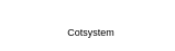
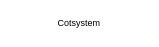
- <mxCell id="2" value="Cotsystem" style="text;html=1;strokeColor=none;fillColor=none;align=center;verticalAlign=middle;whiteSpace=wrap;rounded=0;" vertex="1" parent="1"><mxGeometry x="25" y="30" width="170" height="20" as="geometry" /></mxCell>
+ <mxCell id="2" value="Cotsystem" style="text;html=1;strokeColor=none;fillColor=none;align=center;verticalAlign=middle;whiteSpace=wrap;rounded=0;" vertex="1" parent="1"><mxGeometry x="20" y="20" width="170" height="20" as="geometry" /></mxCell>
